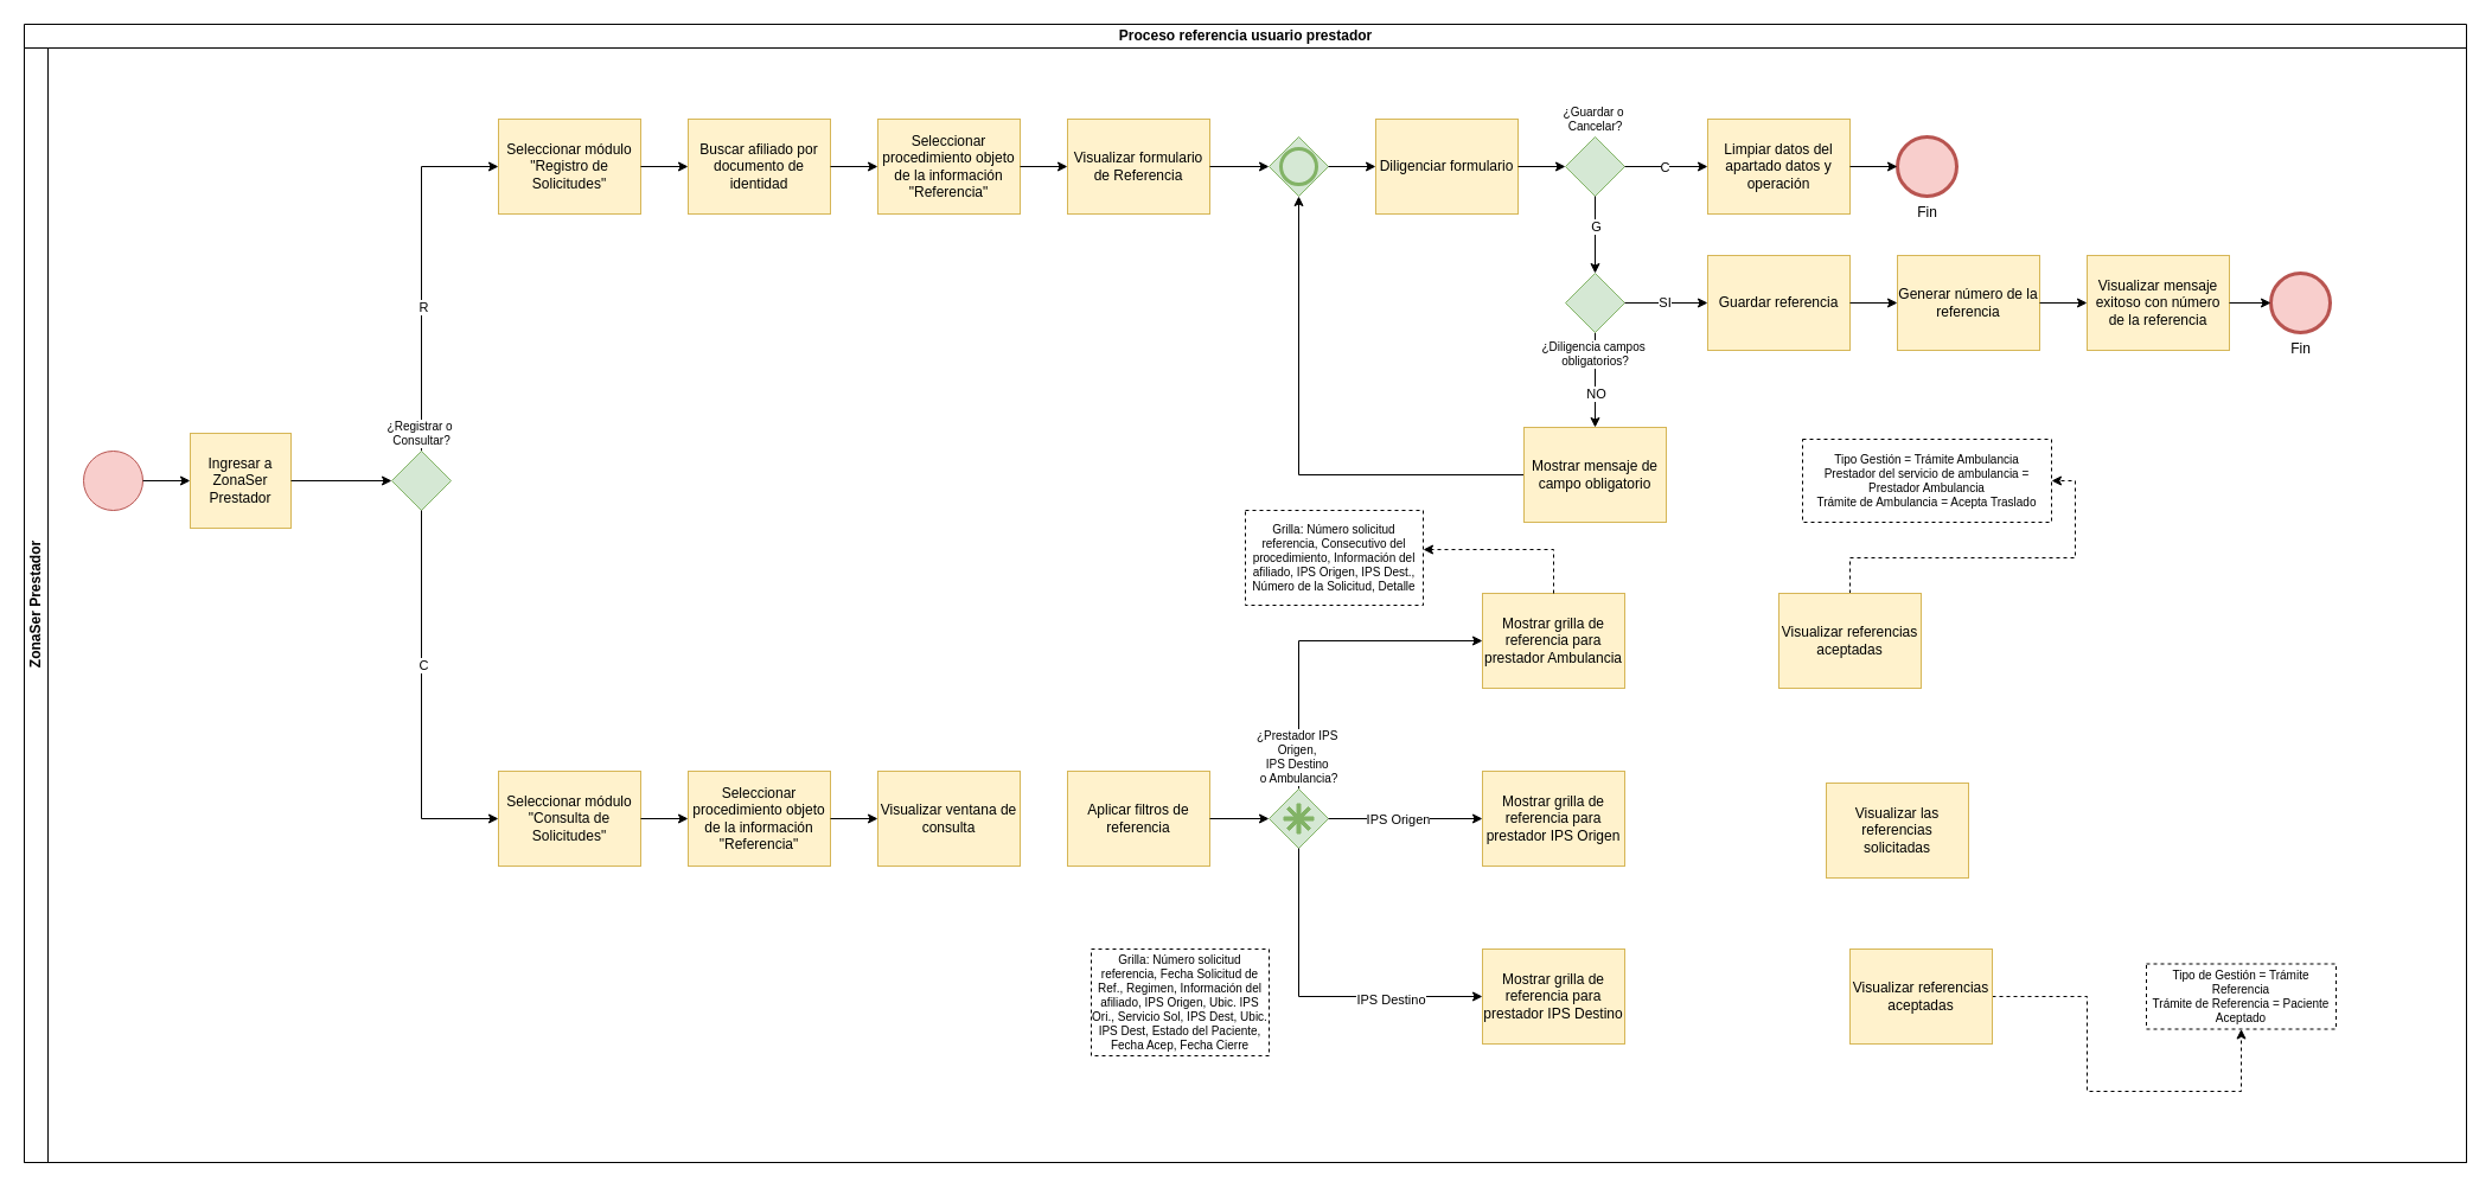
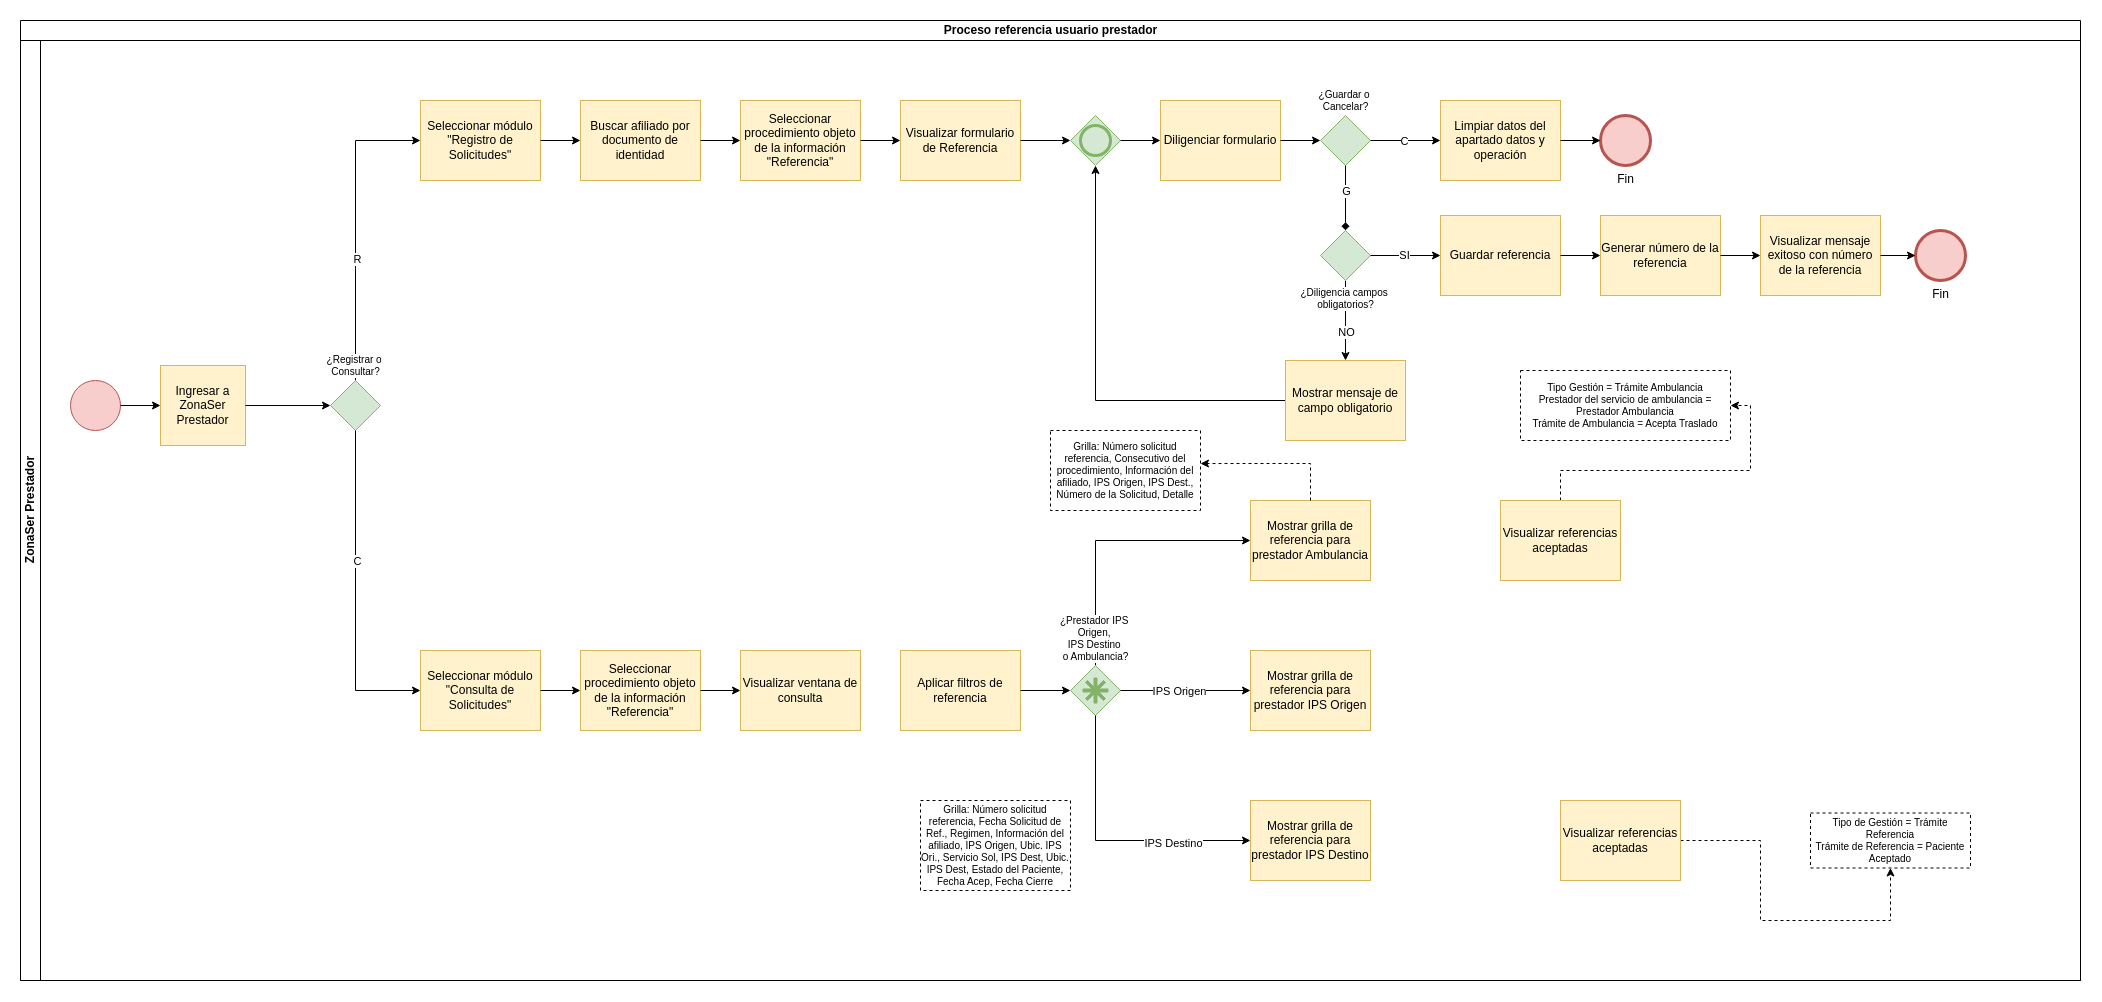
- <mxCell id="28" style="edgeStyle=orthogonalEdgeStyle;rounded=0;orthogonalLoop=1;jettySize=auto;html=1;" edge="1" parent="3" source="21" target="32"><mxGeometry relative="1" as="geometry"><mxPoint x="1325" y="210" as="targetPoint" /></mxGeometry></mxCell>
+ <mxCell id="28" style="edgeStyle=orthogonalEdgeStyle;rounded=0;orthogonalLoop=1;jettySize=auto;html=1;endArrow=diamond;" edge="1" parent="3" source="21" target="32"><mxGeometry relative="1" as="geometry"><mxPoint x="1325" y="210" as="targetPoint" /></mxGeometry></mxCell>
- <mxCell id="66" value="Visualizar las referencias solicitadas" style="points=[[0.25,0,0],[0.5,0,0],[0.75,0,0],[1,0.25,0],[1,0.5,0],[1,0.75,0],[0.75,1,0],[0.5,1,0],[0.25,1,0],[0,0.75,0],[0,0.5,0],[0,0.25,0]];shape=mxgraph.bpmn.task2;whiteSpace=wrap;rectStyle=rounded;size=10;html=1;container=1;expand=0;collapsible=0;taskMarker=script;fillColor=#fff2cc;strokeColor=#d6b656;" vertex="1" parent="3"><mxGeometry x="1520" y="620" width="120" height="80" as="geometry" /></mxCell>
